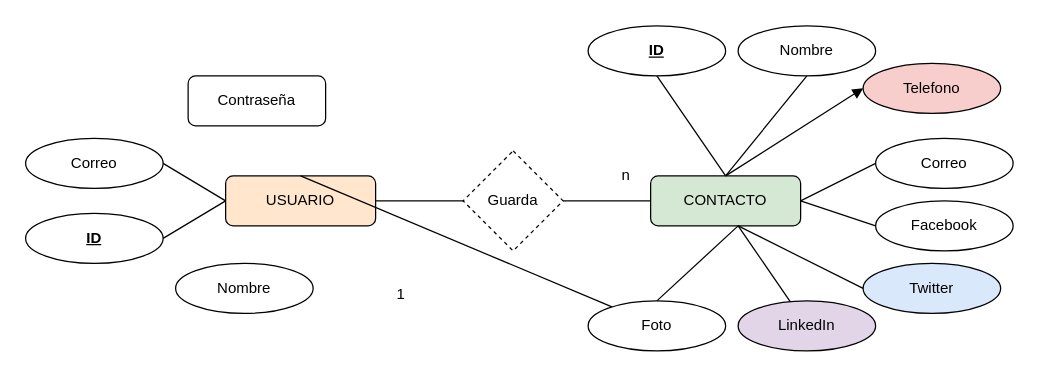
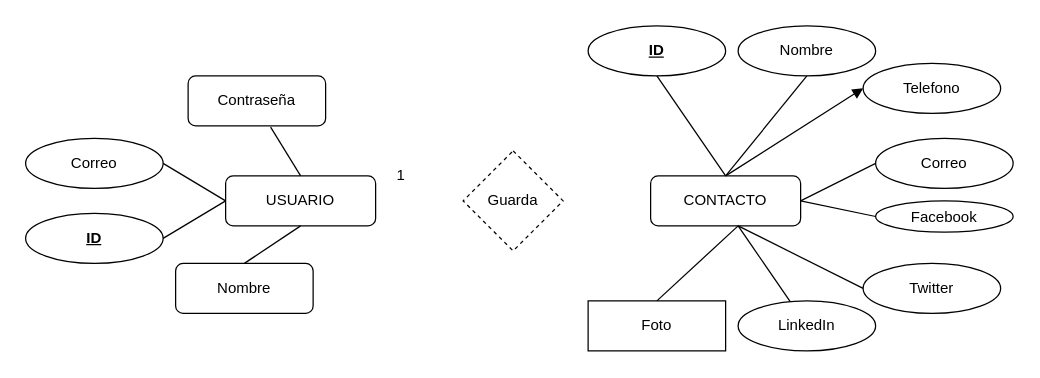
- <mxCell id="19" value="Telefono" style="ellipse;whiteSpace=wrap;html=1;fillColor=#f8cecc;" vertex="1" parent="1"><mxGeometry x="690" y="50" width="110" height="40" as="geometry" /></mxCell>
+ <mxCell id="19" value="Telefono" style="ellipse;whiteSpace=wrap;html=1;" vertex="1" parent="1"><mxGeometry x="690" y="50" width="110" height="40" as="geometry" /></mxCell>
- <mxCell id="15" value="n" style="text;html=1;align=center;verticalAlign=middle;resizable=0;points=[];autosize=1;strokeColor=none;fillColor=none;" vertex="1" parent="1"><mxGeometry x="490" y="130" width="20" height="20" as="geometry" /></mxCell>
- <mxCell id="2" value="USUARIO" style="rounded=1;whiteSpace=wrap;html=1;fillColor=#ffe6cc;" vertex="1" parent="1"><mxGeometry x="180" y="140" width="120" height="40" as="geometry" /></mxCell>
+ <mxCell id="2" value="USUARIO" style="rounded=1;whiteSpace=wrap;html=1;" vertex="1" parent="1"><mxGeometry x="180" y="140" width="120" height="40" as="geometry" /></mxCell>
- <mxCell id="9" value="" style="endArrow=none;html=1;rounded=0;entryX=0;entryY=0.5;entryDx=0;entryDy=0;exitX=1;exitY=0.5;exitDx=0;exitDy=0;" edge="1" parent="1" source="2" target="3"><mxGeometry width="50" height="50" relative="1" as="geometry"><mxPoint x="260" y="250" as="sourcePoint" /><mxPoint x="310" y="200" as="targetPoint" /></mxGeometry></mxCell>
- <mxCell id="10" value="" style="endArrow=none;html=1;rounded=0;entryX=0;entryY=0.5;entryDx=0;entryDy=0;exitX=1;exitY=0.5;exitDx=0;exitDy=0;" edge="1" parent="1" source="3" target="4"><mxGeometry width="50" height="50" relative="1" as="geometry"><mxPoint x="500" y="270" as="sourcePoint" /><mxPoint x="550" y="220" as="targetPoint" /></mxGeometry></mxCell>
- <mxCell id="4" value="CONTACTO" style="rounded=1;whiteSpace=wrap;html=1;fillColor=#d5e8d4;" vertex="1" parent="1"><mxGeometry x="520" y="140" width="120" height="40" as="geometry" /></mxCell>
+ <mxCell id="4" value="CONTACTO" style="rounded=1;whiteSpace=wrap;html=1;" vertex="1" parent="1"><mxGeometry x="520" y="140" width="120" height="40" as="geometry" /></mxCell>
- <mxCell id="21" value="Facebook" style="ellipse;whiteSpace=wrap;html=1;" vertex="1" parent="1"><mxGeometry x="700" y="160" width="110" height="40" as="geometry" /></mxCell>
+ <mxCell id="21" value="Facebook" style="ellipse;whiteSpace=wrap;html=1;" vertex="1" parent="1"><mxGeometry x="700" y="160" width="110" height="25" as="geometry" /></mxCell>
- <mxCell id="14" value="" style="endArrow=none;html=1;rounded=0;exitX=0.5;exitY=0;exitDx=0;exitDy=0;" edge="1" parent="1" source="2" target="24"><mxGeometry width="50" height="50" relative="1" as="geometry"><mxPoint x="300" y="120" as="sourcePoint" /><mxPoint x="350" y="70" as="targetPoint" /></mxGeometry></mxCell>
+ <mxCell id="14" value="" style="endArrow=none;html=1;rounded=0;entryX=0.6;entryY=1.025;entryDx=0;entryDy=0;entryPerimeter=0;exitX=0.5;exitY=0;exitDx=0;exitDy=0;" edge="1" parent="1" source="2" target="7"><mxGeometry width="50" height="50" relative="1" as="geometry"><mxPoint x="300" y="120" as="sourcePoint" /><mxPoint x="350" y="70" as="targetPoint" /></mxGeometry></mxCell>
+ <mxCell id="11" value="" style="endArrow=none;html=1;rounded=0;entryX=0.5;entryY=1;entryDx=0;entryDy=0;exitX=0.5;exitY=0;exitDx=0;exitDy=0;" edge="1" parent="1" source="8" target="2"><mxGeometry width="50" height="50" relative="1" as="geometry"><mxPoint x="310" y="300" as="sourcePoint" /><mxPoint x="360" y="250" as="targetPoint" /></mxGeometry></mxCell>
- <mxCell id="8" value="Nombre" style="ellipse;whiteSpace=wrap;html=1;" vertex="1" parent="1"><mxGeometry x="140" y="210" width="110" height="40" as="geometry" /></mxCell>
+ <mxCell id="8" value="Nombre" style="whiteSpace=wrap;html=1;rounded=1;" vertex="1" parent="1"><mxGeometry x="140" y="210" width="110" height="40" as="geometry" /></mxCell>
- <mxCell id="23" value="Twitter" style="ellipse;whiteSpace=wrap;html=1;fillColor=#dae8fc;" vertex="1" parent="1"><mxGeometry x="690" y="210" width="110" height="40" as="geometry" /></mxCell>
+ <mxCell id="23" value="Twitter" style="ellipse;whiteSpace=wrap;html=1;" vertex="1" parent="1"><mxGeometry x="690" y="210" width="110" height="40" as="geometry" /></mxCell>
- <mxCell id="16" value="1" style="text;html=1;align=center;verticalAlign=middle;resizable=0;points=[];autosize=1;strokeColor=none;fillColor=none;" vertex="1" parent="1"><mxGeometry x="310" y="225" width="20" height="20" as="geometry" /></mxCell>
+ <mxCell id="16" value="1" style="text;html=1;align=center;verticalAlign=middle;resizable=0;points=[];autosize=1;strokeColor=none;fillColor=none;" vertex="1" parent="1"><mxGeometry x="310" y="130" width="20" height="20" as="geometry" /></mxCell>
- <mxCell id="24" value="Foto" style="ellipse;whiteSpace=wrap;html=1;" vertex="1" parent="1"><mxGeometry x="470" y="240" width="110" height="40" as="geometry" /></mxCell>
+ <mxCell id="24" value="Foto" style="whiteSpace=wrap;html=1;rounded=0;" vertex="1" parent="1"><mxGeometry x="470" y="240" width="110" height="40" as="geometry" /></mxCell>
- <mxCell id="22" value="LinkedIn" style="ellipse;whiteSpace=wrap;html=1;fillColor=#e1d5e7;" vertex="1" parent="1"><mxGeometry x="590" y="240" width="110" height="40" as="geometry" /></mxCell>
+ <mxCell id="22" value="LinkedIn" style="ellipse;whiteSpace=wrap;html=1;" vertex="1" parent="1"><mxGeometry x="590" y="240" width="110" height="40" as="geometry" /></mxCell>
